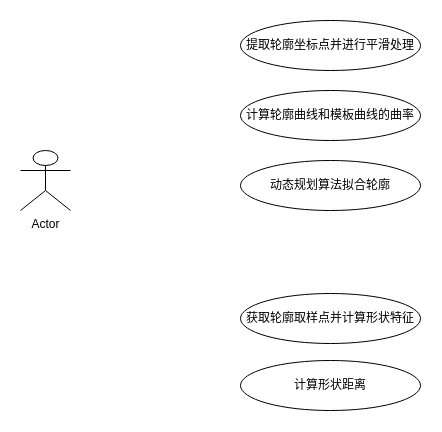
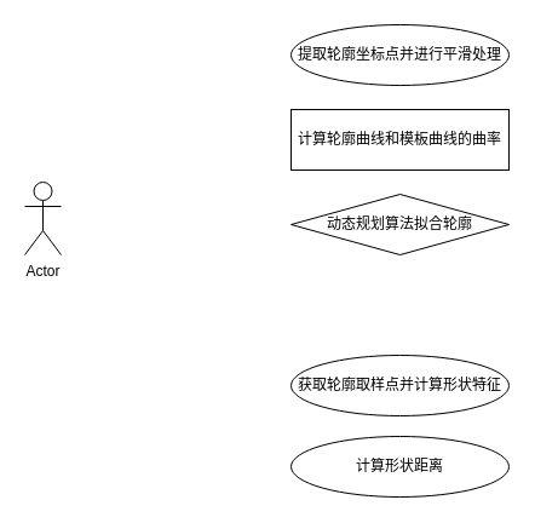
- <mxCell id="4" value="计算轮廓曲线和模板曲线的曲率" style="ellipse;whiteSpace=wrap;html=1;" vertex="1" parent="1"><mxGeometry x="240" y="90" width="180" height="50" as="geometry" /></mxCell>
+ <mxCell id="4" value="计算轮廓曲线和模板曲线的曲率" style="whiteSpace=wrap;html=1;rounded=0;" vertex="1" parent="1"><mxGeometry x="240" y="90" width="180" height="50" as="geometry" /></mxCell>
- <mxCell id="2" value="Actor" style="shape=umlActor;verticalLabelPosition=bottom;verticalAlign=top;html=1;outlineConnect=0;" vertex="1" parent="1"><mxGeometry x="20" y="150" width="50" height="60" as="geometry" /></mxCell>
+ <mxCell id="2" value="Actor" style="shape=umlActor;verticalLabelPosition=bottom;verticalAlign=top;html=1;outlineConnect=0;" vertex="1" parent="1"><mxGeometry x="20" y="150" width="30" height="60" as="geometry" /></mxCell>
- <mxCell id="5" value="动态规划算法拟合轮廓" style="ellipse;whiteSpace=wrap;html=1;" vertex="1" parent="1"><mxGeometry x="240" y="160" width="180" height="50" as="geometry" /></mxCell>
+ <mxCell id="5" value="动态规划算法拟合轮廓" style="rhombus;whiteSpace=wrap;html=1;" vertex="1" parent="1"><mxGeometry x="240" y="160" width="180" height="50" as="geometry" /></mxCell>
